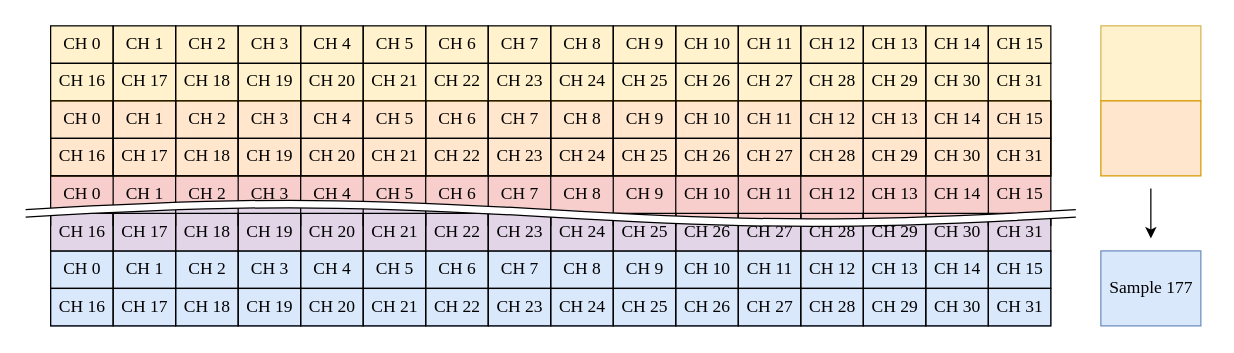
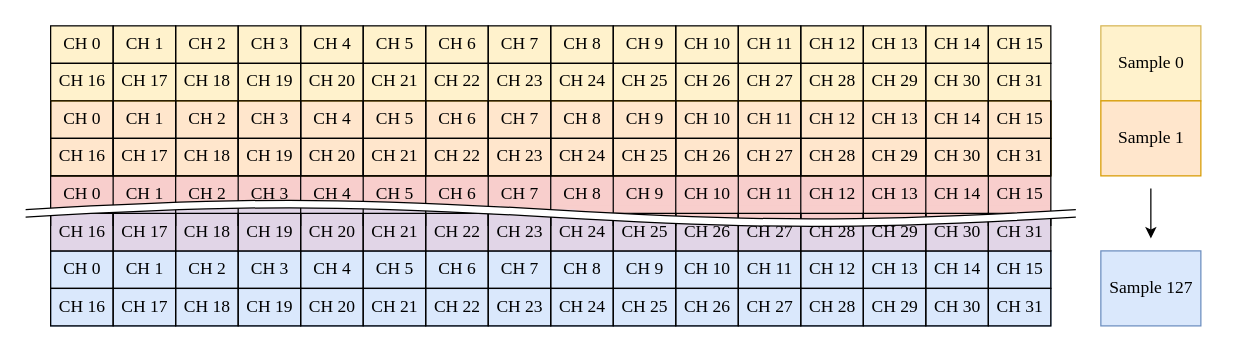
+ <mxCell id="76" value="&lt;font face=&quot;CMU Serif&quot;&gt;&lt;span style=&quot;font-size: 14px;&quot;&gt;Sample 0&lt;br&gt;&lt;/span&gt;&lt;/font&gt;" style="text;html=1;align=center;verticalAlign=middle;resizable=0;points=[];autosize=1;strokeColor=none;fillColor=none;" vertex="1" parent="1"><mxGeometry x="880" y="35" width="80" height="30" as="geometry" /></mxCell>
+ <mxCell id="143" value="&lt;font face=&quot;CMU Serif&quot;&gt;&lt;span style=&quot;font-size: 14px;&quot;&gt;Sample 1&lt;br&gt;&lt;/span&gt;&lt;/font&gt;" style="text;html=1;align=center;verticalAlign=middle;resizable=0;points=[];autosize=1;strokeColor=none;fillColor=none;" vertex="1" parent="1"><mxGeometry x="880" y="95" width="80" height="30" as="geometry" /></mxCell>
- <mxCell id="210" value="&lt;font face=&quot;CMU Serif&quot;&gt;&lt;span style=&quot;font-size: 14px;&quot;&gt;Sample 177&lt;br&gt;&lt;/span&gt;&lt;/font&gt;" style="text;html=1;align=center;verticalAlign=middle;resizable=0;points=[];autosize=1;strokeColor=none;fillColor=none;" vertex="1" parent="1"><mxGeometry x="875" y="215" width="90" height="30" as="geometry" /></mxCell>
+ <mxCell id="210" value="&lt;font face=&quot;CMU Serif&quot;&gt;&lt;span style=&quot;font-size: 14px;&quot;&gt;Sample 127&lt;br&gt;&lt;/span&gt;&lt;/font&gt;" style="text;html=1;align=center;verticalAlign=middle;resizable=0;points=[];autosize=1;strokeColor=none;fillColor=none;" vertex="1" parent="1"><mxGeometry x="875" y="215" width="90" height="30" as="geometry" /></mxCell>
